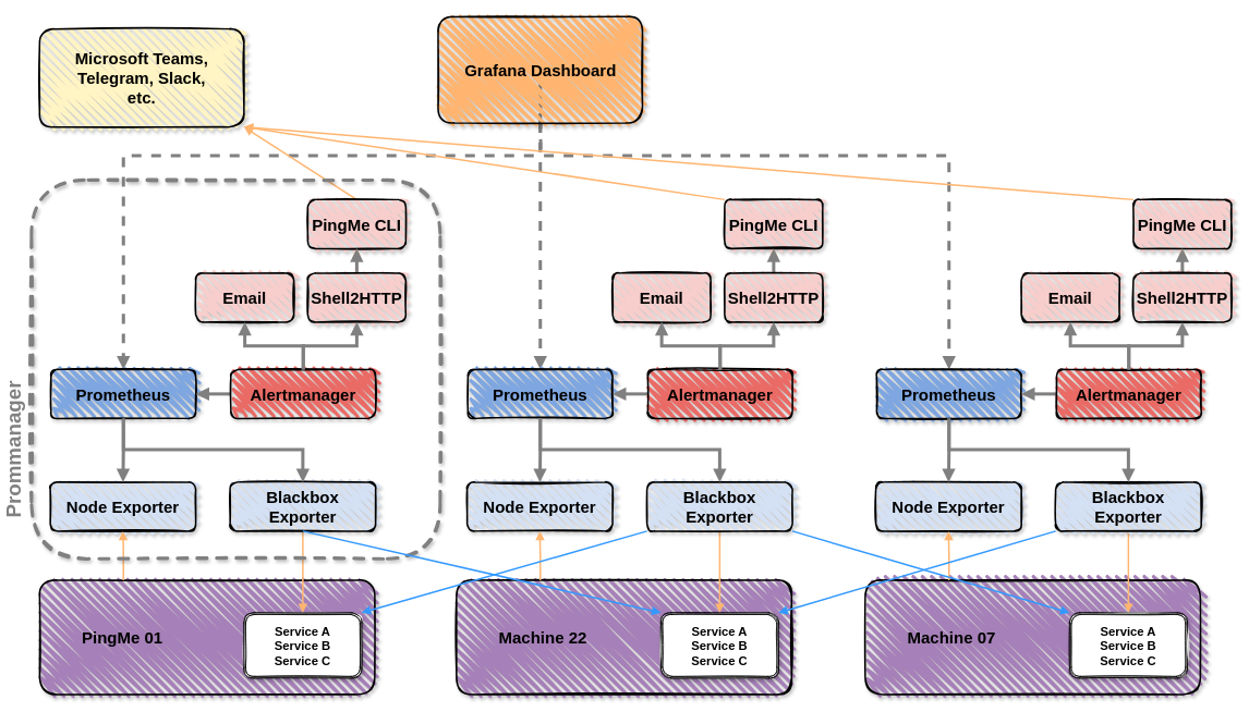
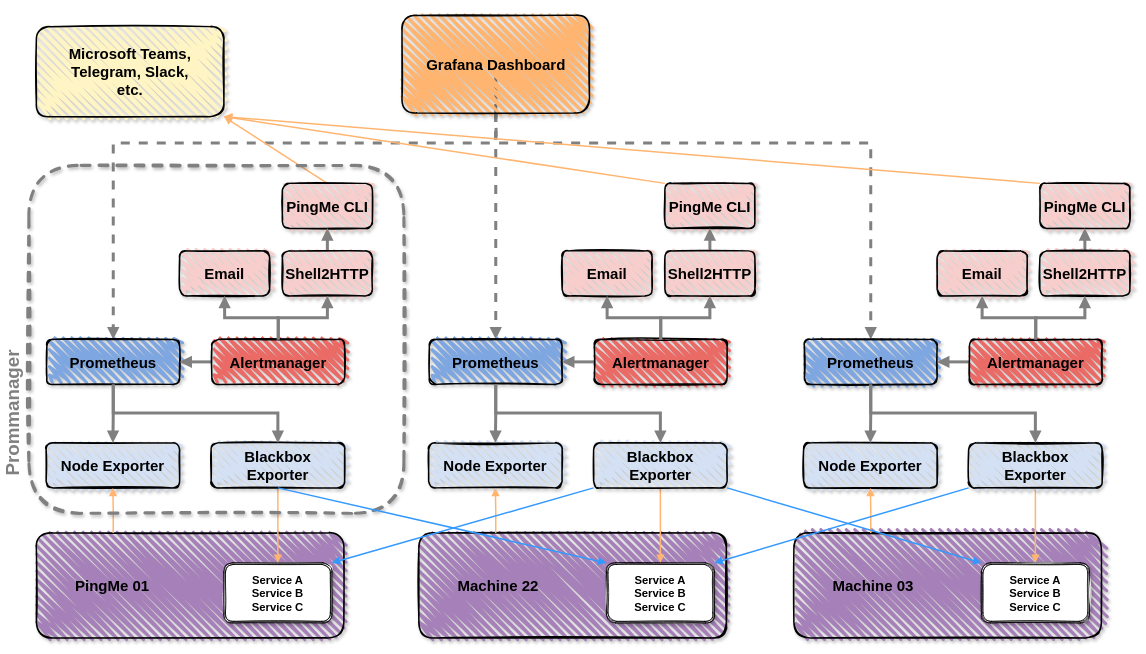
- <mxCell id="59" value="&lt;b&gt;&lt;font style=&quot;font-size: 20px;&quot;&gt;Machine 07&lt;/font&gt;&lt;/b&gt;" style="rounded=1;whiteSpace=wrap;html=1;strokeWidth=2;fillWeight=4;hachureGap=8;hachureAngle=45;fillColor=#A680B8;sketch=1;shadow=1;glass=0;fillStyle=zigzag;align=left;verticalAlign=middle;labelPosition=center;verticalLabelPosition=middle;spacingTop=0;spacing=2;spacingLeft=50;" parent="58" vertex="1"><mxGeometry width="410" height="140" as="geometry" /></mxCell>
+ <mxCell id="59" value="&lt;b&gt;&lt;font style=&quot;font-size: 20px;&quot;&gt;Machine 03&lt;/font&gt;&lt;/b&gt;" style="rounded=1;whiteSpace=wrap;html=1;strokeWidth=2;fillWeight=4;hachureGap=8;hachureAngle=45;fillColor=#A680B8;sketch=1;shadow=1;glass=0;fillStyle=zigzag;align=left;verticalAlign=middle;labelPosition=center;verticalLabelPosition=middle;spacingTop=0;spacing=2;spacingLeft=50;" parent="58" vertex="1"><mxGeometry width="410" height="140" as="geometry" /></mxCell>
